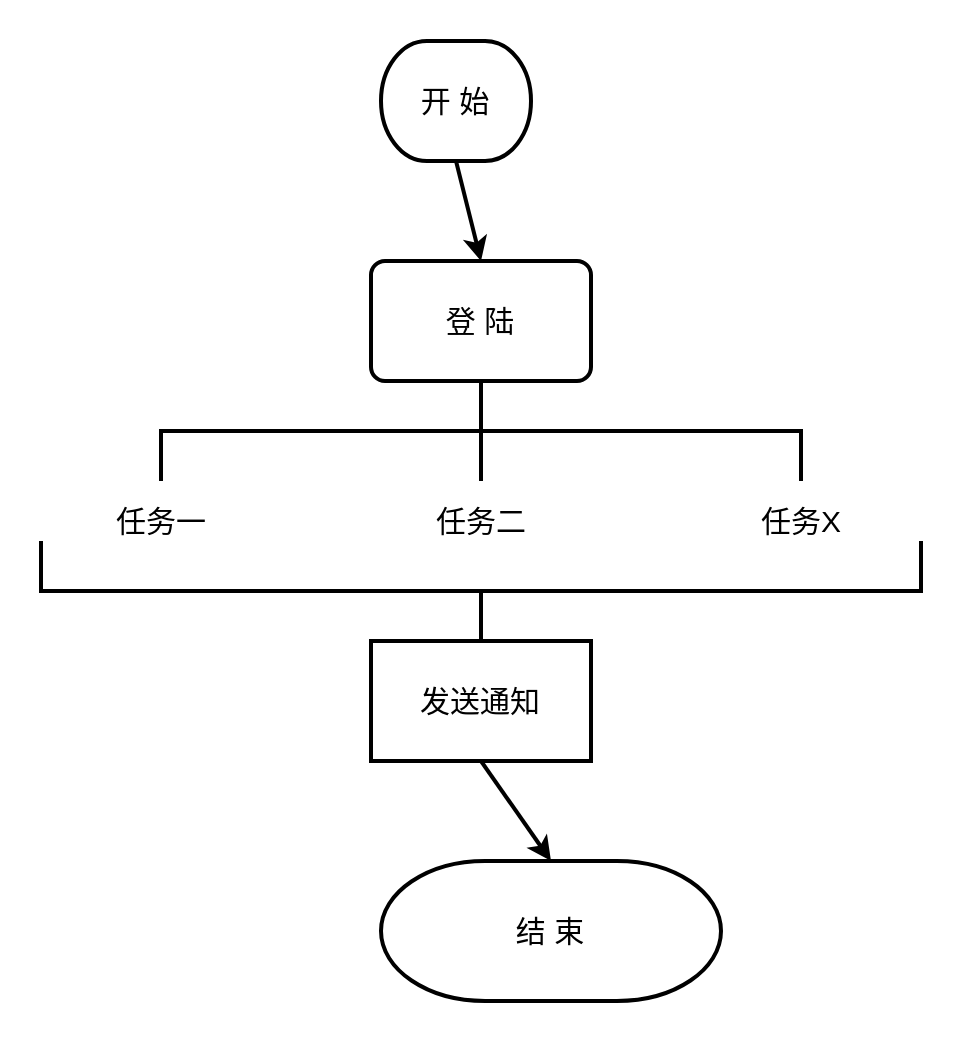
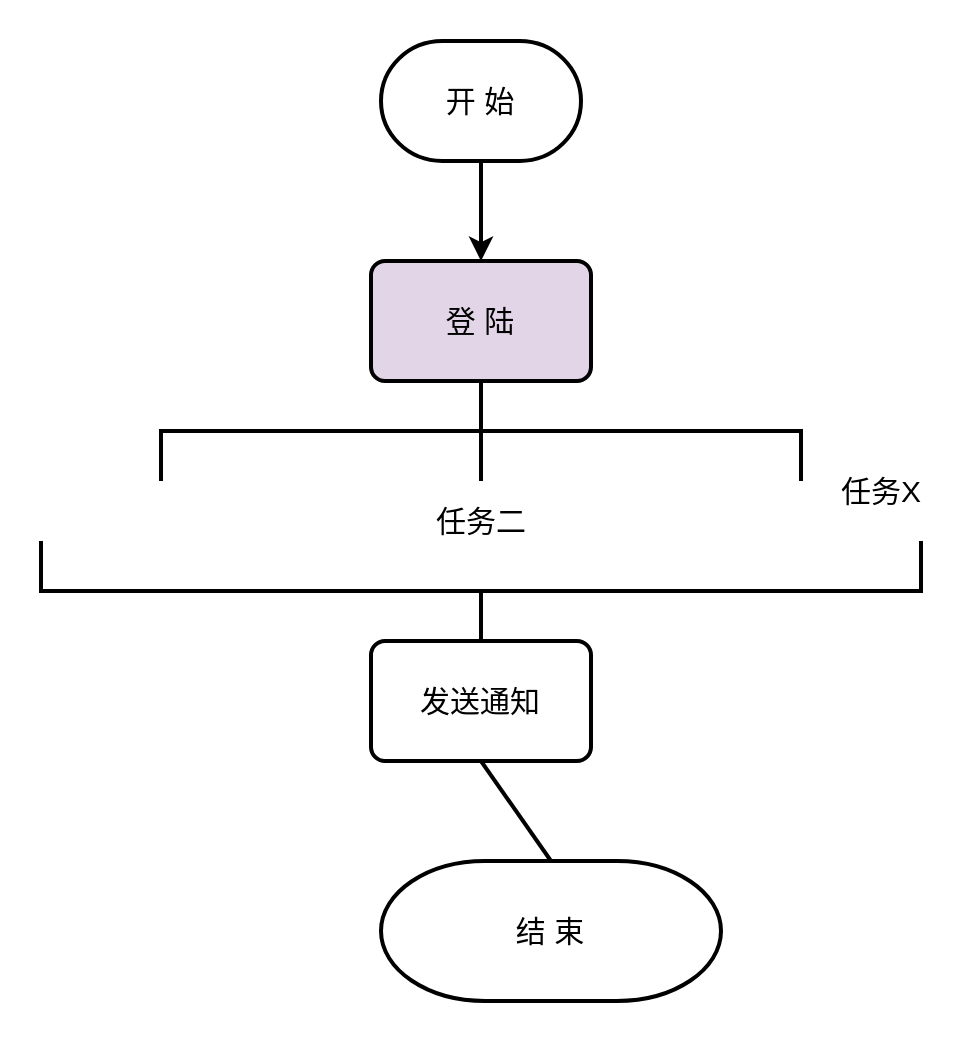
- <mxCell id="2" value="开 始" style="strokeWidth=2;html=1;shape=mxgraph.flowchart.terminator;whiteSpace=wrap;fontSize=15;" parent="1" vertex="1"><mxGeometry x="190" y="20" width="75" height="60" as="geometry" /></mxCell>
+ <mxCell id="2" value="开 始" style="strokeWidth=2;html=1;shape=mxgraph.flowchart.terminator;whiteSpace=wrap;fontSize=15;" parent="1" vertex="1"><mxGeometry x="190" y="20" width="100" height="60" as="geometry" /></mxCell>
- <mxCell id="3" value="登 陆" style="rounded=1;whiteSpace=wrap;html=1;absoluteArcSize=1;arcSize=14;strokeWidth=2;fillColor=#ffffff;fontSize=15;" parent="1" vertex="1"><mxGeometry x="185" y="130" width="110" height="60" as="geometry" /></mxCell>
+ <mxCell id="3" value="登 陆" style="rounded=1;whiteSpace=wrap;html=1;absoluteArcSize=1;arcSize=14;strokeWidth=2;fillColor=#e1d5e7;fontSize=15;" parent="1" vertex="1"><mxGeometry x="185" y="130" width="110" height="60" as="geometry" /></mxCell>
- <mxCell id="6" value="任务一" style="text;html=1;align=center;verticalAlign=middle;resizable=0;points=[];autosize=1;strokeColor=none;fontSize=15;" parent="1" vertex="1"><mxGeometry x="50" y="250" width="60" height="20" as="geometry" /></mxCell>
- <mxCell id="8" value="任务X" style="text;html=1;align=center;verticalAlign=middle;resizable=0;points=[];autosize=1;strokeColor=none;fontSize=15;" parent="1" vertex="1"><mxGeometry x="370" y="250" width="60" height="20" as="geometry" /></mxCell>
+ <mxCell id="8" value="任务X" style="text;html=1;align=center;verticalAlign=middle;resizable=0;points=[];autosize=1;strokeColor=none;fontSize=15;" parent="1" vertex="1"><mxGeometry x="410" y="235" width="60" height="20" as="geometry" /></mxCell>
- <mxCell id="10" value="发送通知" style="whiteSpace=wrap;html=1;absoluteArcSize=1;arcSize=14;strokeWidth=2;fillColor=#ffffff;fontSize=15;rounded=0;" parent="1" vertex="1"><mxGeometry x="185" y="320" width="110" height="60" as="geometry" /></mxCell>
+ <mxCell id="10" value="发送通知" style="rounded=1;whiteSpace=wrap;html=1;absoluteArcSize=1;arcSize=14;strokeWidth=2;fillColor=#ffffff;fontSize=15;" parent="1" vertex="1"><mxGeometry x="185" y="320" width="110" height="60" as="geometry" /></mxCell>
- <mxCell id="13" value="" style="endArrow=classic;html=1;fontSize=15;strokeWidth=2;exitX=0.5;exitY=1;exitDx=0;exitDy=0;entryX=0.5;entryY=0;entryDx=0;entryDy=0;entryPerimeter=0;" parent="1" source="10" target="11" edge="1"><mxGeometry width="50" height="50" relative="1" as="geometry"><mxPoint x="370" y="430" as="sourcePoint" /><mxPoint x="420" y="380" as="targetPoint" /></mxGeometry></mxCell>
+ <mxCell id="13" value="" style="endArrow=none;html=1;fontSize=15;strokeWidth=2;exitX=0.5;exitY=1;exitDx=0;exitDy=0;entryX=0.5;entryY=0;entryDx=0;entryDy=0;entryPerimeter=0;" parent="1" source="10" target="11" edge="1"><mxGeometry width="50" height="50" relative="1" as="geometry"><mxPoint x="370" y="430" as="sourcePoint" /><mxPoint x="420" y="380" as="targetPoint" /></mxGeometry></mxCell>
